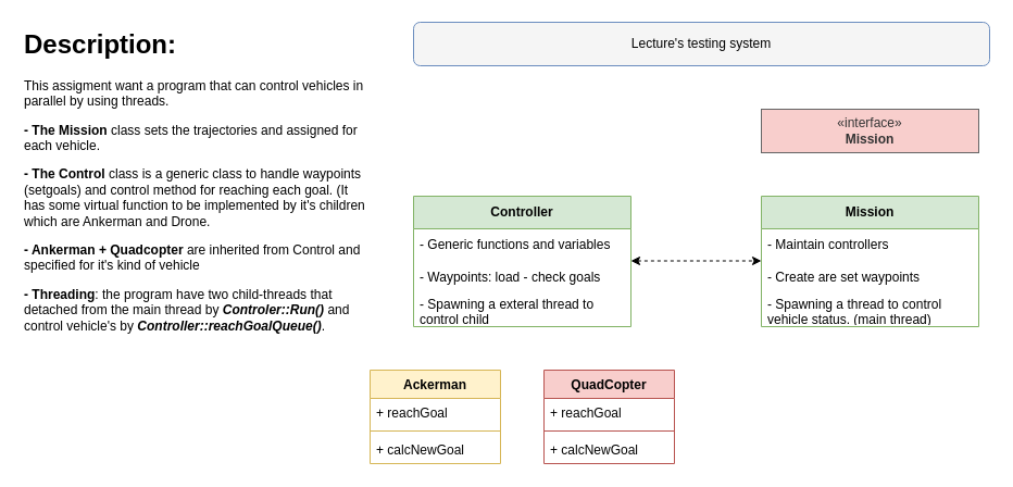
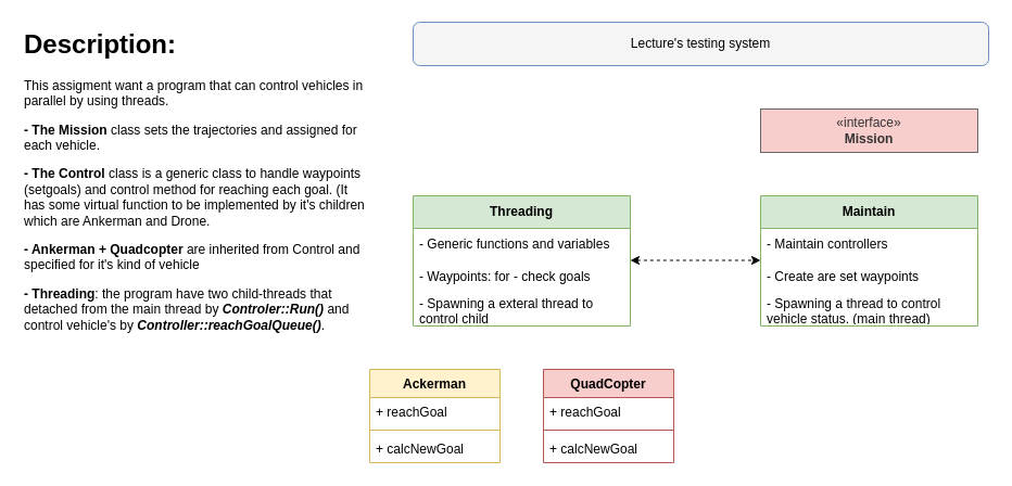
- <mxCell id="4" value="Controller" style="swimlane;fontStyle=1;childLayout=stackLayout;horizontal=1;startSize=30;horizontalStack=0;resizeParent=1;resizeParentMax=0;resizeLast=0;collapsible=1;marginBottom=0;whiteSpace=wrap;html=1;fillColor=#d5e8d4;strokeColor=#82b366;" parent="1" vertex="1"><mxGeometry x="380" y="180" width="200" height="120" as="geometry" /></mxCell>
+ <mxCell id="4" value="Threading" style="swimlane;fontStyle=1;childLayout=stackLayout;horizontal=1;startSize=30;horizontalStack=0;resizeParent=1;resizeParentMax=0;resizeLast=0;collapsible=1;marginBottom=0;whiteSpace=wrap;html=1;fillColor=#d5e8d4;strokeColor=#82b366;" parent="1" vertex="1"><mxGeometry x="380" y="180" width="200" height="120" as="geometry" /></mxCell>
- <mxCell id="8" value="Mission" style="swimlane;fontStyle=1;childLayout=stackLayout;horizontal=1;startSize=30;horizontalStack=0;resizeParent=1;resizeParentMax=0;resizeLast=0;collapsible=1;marginBottom=0;whiteSpace=wrap;html=1;fillColor=#d5e8d4;strokeColor=#82b366;" parent="1" vertex="1"><mxGeometry x="700" y="180" width="200" height="120" as="geometry" /></mxCell>
+ <mxCell id="8" value="Maintain" style="swimlane;fontStyle=1;childLayout=stackLayout;horizontal=1;startSize=30;horizontalStack=0;resizeParent=1;resizeParentMax=0;resizeLast=0;collapsible=1;marginBottom=0;whiteSpace=wrap;html=1;fillColor=#d5e8d4;strokeColor=#82b366;" parent="1" vertex="1"><mxGeometry x="700" y="180" width="200" height="120" as="geometry" /></mxCell>
- <mxCell id="6" value="- Waypoints: load - check goals" style="text;strokeColor=none;fillColor=none;align=left;verticalAlign=middle;spacingLeft=4;spacingRight=4;overflow=hidden;points=[[0,0.5],[1,0.5]];portConstraint=eastwest;rotatable=0;whiteSpace=wrap;html=1;" parent="4" vertex="1"><mxGeometry y="60" width="200" height="30" as="geometry" /></mxCell>
+ <mxCell id="6" value="- Waypoints: for - check goals" style="text;strokeColor=none;fillColor=none;align=left;verticalAlign=middle;spacingLeft=4;spacingRight=4;overflow=hidden;points=[[0,0.5],[1,0.5]];portConstraint=eastwest;rotatable=0;whiteSpace=wrap;html=1;" parent="4" vertex="1"><mxGeometry y="60" width="200" height="30" as="geometry" /></mxCell>
